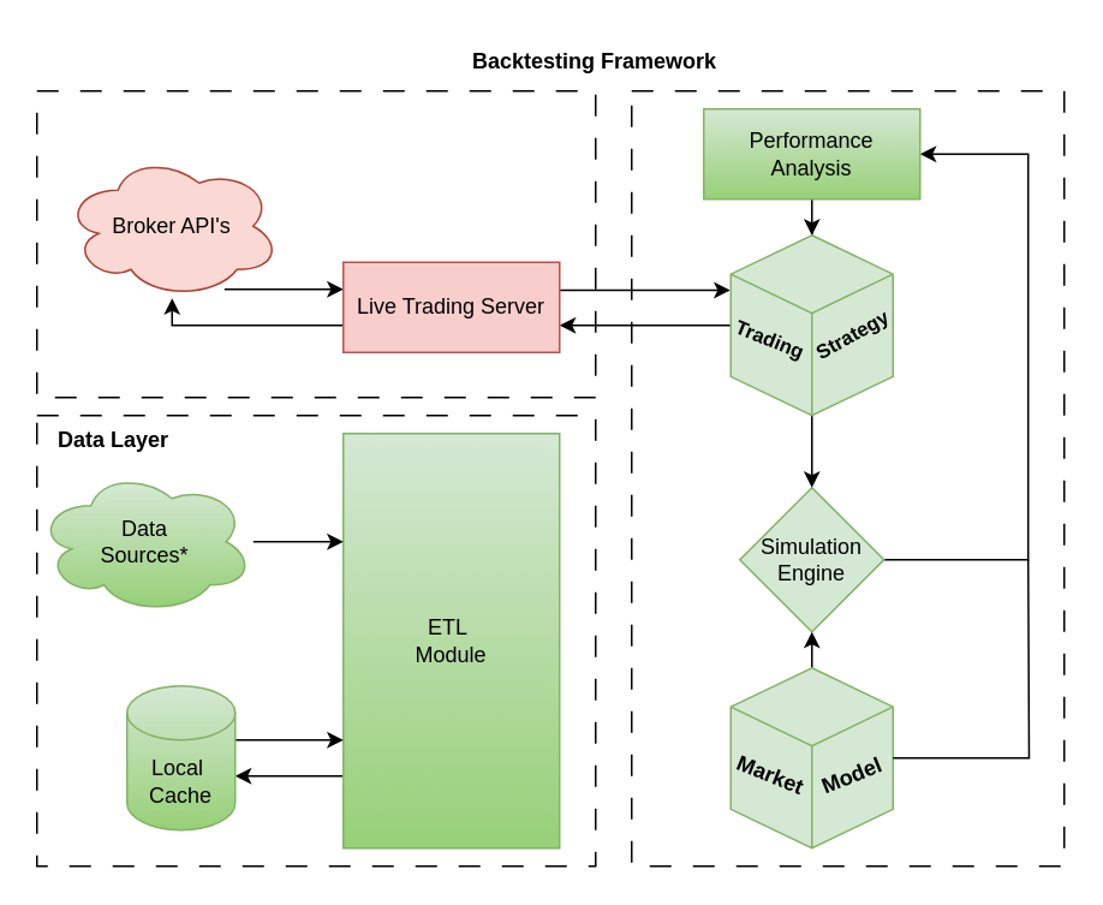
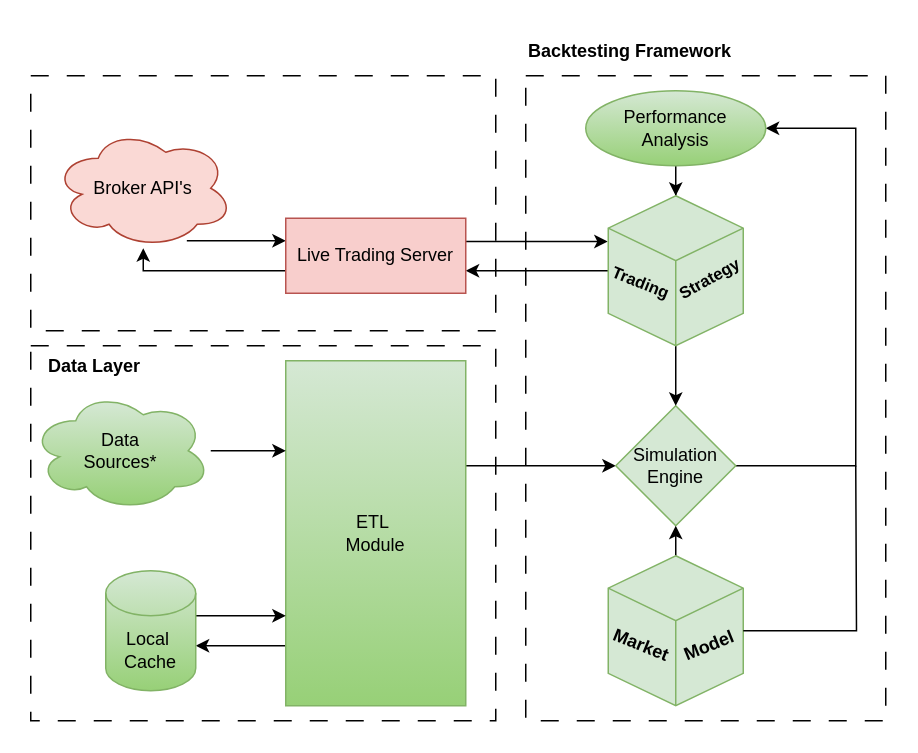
- <mxCell id="21" value="&lt;div style=&quot;text-align: center;&quot;&gt;&lt;span style=&quot;background-color: initial;&quot;&gt;Backtesting Framework&lt;/span&gt;&lt;/div&gt;" style="text;whiteSpace=wrap;html=1;fontStyle=1" vertex="1" parent="1"><mxGeometry x="260" y="20" width="170" height="23" as="geometry" /></mxCell>
+ <mxCell id="21" value="&lt;div style=&quot;text-align: center;&quot;&gt;&lt;span style=&quot;background-color: initial;&quot;&gt;Backtesting Framework&lt;/span&gt;&lt;/div&gt;" style="text;whiteSpace=wrap;html=1;fontStyle=1" vertex="1" parent="1"><mxGeometry x="350" y="20" width="170" height="23" as="geometry" /></mxCell>
- <mxCell id="23" value="Performance&lt;br&gt;Analysis" style="rounded=0;whiteSpace=wrap;html=1;fillColor=#d5e8d4;strokeColor=#82b366;gradientColor=#97d077;" vertex="1" parent="1"><mxGeometry x="390" y="60" width="120" height="50" as="geometry" /></mxCell>
+ <mxCell id="23" value="Performance&lt;br&gt;Analysis" style="ellipse;whiteSpace=wrap;html=1;fillColor=#d5e8d4;strokeColor=#82b366;gradientColor=#97d077;" vertex="1" parent="1"><mxGeometry x="390" y="60" width="120" height="50" as="geometry" /></mxCell>
+ <mxCell id="5" value="" style="edgeStyle=orthogonalEdgeStyle;rounded=0;orthogonalLoop=1;jettySize=auto;html=1;" edge="1" parent="1" source="6" target="14"><mxGeometry relative="1" as="geometry"><Array as="points"><mxPoint x="330" y="310" /><mxPoint x="330" y="310" /></Array></mxGeometry></mxCell>
